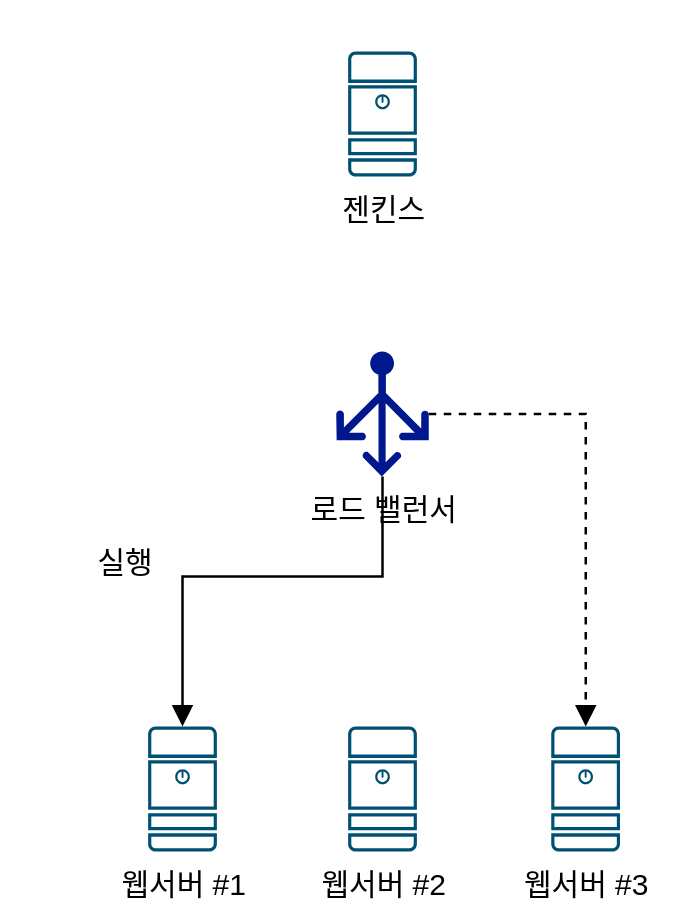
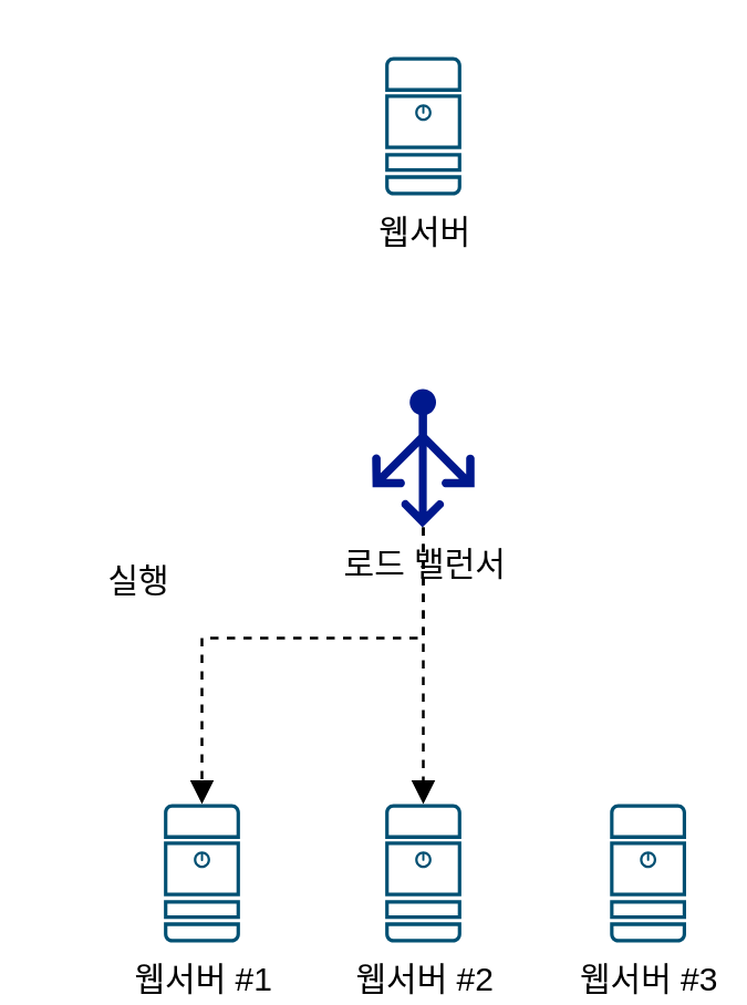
- <mxCell id="4" value="젠킨스" style="sketch=0;points=[[0.015,0.015,0],[0.985,0.015,0],[0.985,0.985,0],[0.015,0.985,0],[0.25,0,0],[0.5,0,0],[0.75,0,0],[1,0.25,0],[1,0.5,0],[1,0.75,0],[0.75,1,0],[0.5,1,0],[0.25,1,0],[0,0.75,0],[0,0.5,0],[0,0.25,0]];verticalLabelPosition=bottom;html=1;verticalAlign=top;aspect=fixed;align=center;pointerEvents=1;shape=mxgraph.cisco19.server;fillColor=#005073;strokeColor=none;" vertex="1" parent="1"><mxGeometry x="138.75" y="20" width="27.5" height="50" as="geometry" /></mxCell>
+ <mxCell id="4" value="웹서버" style="sketch=0;points=[[0.015,0.015,0],[0.985,0.015,0],[0.985,0.985,0],[0.015,0.985,0],[0.25,0,0],[0.5,0,0],[0.75,0,0],[1,0.25,0],[1,0.5,0],[1,0.75,0],[0.75,1,0],[0.5,1,0],[0.25,1,0],[0,0.75,0],[0,0.5,0],[0,0.25,0]];verticalLabelPosition=bottom;html=1;verticalAlign=top;aspect=fixed;align=center;pointerEvents=1;shape=mxgraph.cisco19.server;fillColor=#005073;strokeColor=none;" vertex="1" parent="1"><mxGeometry x="138.75" y="20" width="27.5" height="50" as="geometry" /></mxCell>
- <mxCell id="8" style="edgeStyle=orthogonalEdgeStyle;rounded=0;orthogonalLoop=1;jettySize=auto;html=1;endArrow=block;endFill=1;dashed=1;" edge="1" parent="1" source="5" target="6"><mxGeometry relative="1" as="geometry" /></mxCell>
+ <mxCell id="8" style="edgeStyle=orthogonalEdgeStyle;rounded=0;orthogonalLoop=1;jettySize=auto;html=1;entryX=0.5;entryY=0;entryDx=0;entryDy=0;entryPerimeter=0;endArrow=block;endFill=1;dashed=1;" edge="1" parent="1" source="5" target="3"><mxGeometry relative="1" as="geometry" /></mxCell>
- <mxCell id="9" value="실행" style="text;html=1;strokeColor=none;fillColor=none;align=center;verticalAlign=middle;whiteSpace=wrap;rounded=0;" vertex="1" parent="1"><mxGeometry x="20" y="210" width="60" height="30" as="geometry" /></mxCell>
+ <mxCell id="9" value="실행" style="text;html=1;strokeColor=none;fillColor=none;align=center;verticalAlign=middle;whiteSpace=wrap;rounded=0;" vertex="1" parent="1"><mxGeometry x="20" y="195" width="60" height="30" as="geometry" /></mxCell>
- <mxCell id="7" style="edgeStyle=orthogonalEdgeStyle;rounded=0;orthogonalLoop=1;jettySize=auto;html=1;entryX=0.5;entryY=0;entryDx=0;entryDy=0;entryPerimeter=0;endArrow=block;endFill=1;" edge="1" parent="1" source="5" target="2"><mxGeometry relative="1" as="geometry"><Array as="points"><mxPoint x="153" y="230" /><mxPoint x="73" y="230" /></Array></mxGeometry></mxCell>
+ <mxCell id="7" style="edgeStyle=orthogonalEdgeStyle;rounded=0;orthogonalLoop=1;jettySize=auto;html=1;entryX=0.5;entryY=0;entryDx=0;entryDy=0;entryPerimeter=0;endArrow=block;endFill=1;dashed=1;" edge="1" parent="1" source="5" target="2"><mxGeometry relative="1" as="geometry"><Array as="points"><mxPoint x="153" y="230" /><mxPoint x="73" y="230" /></Array></mxGeometry></mxCell>
